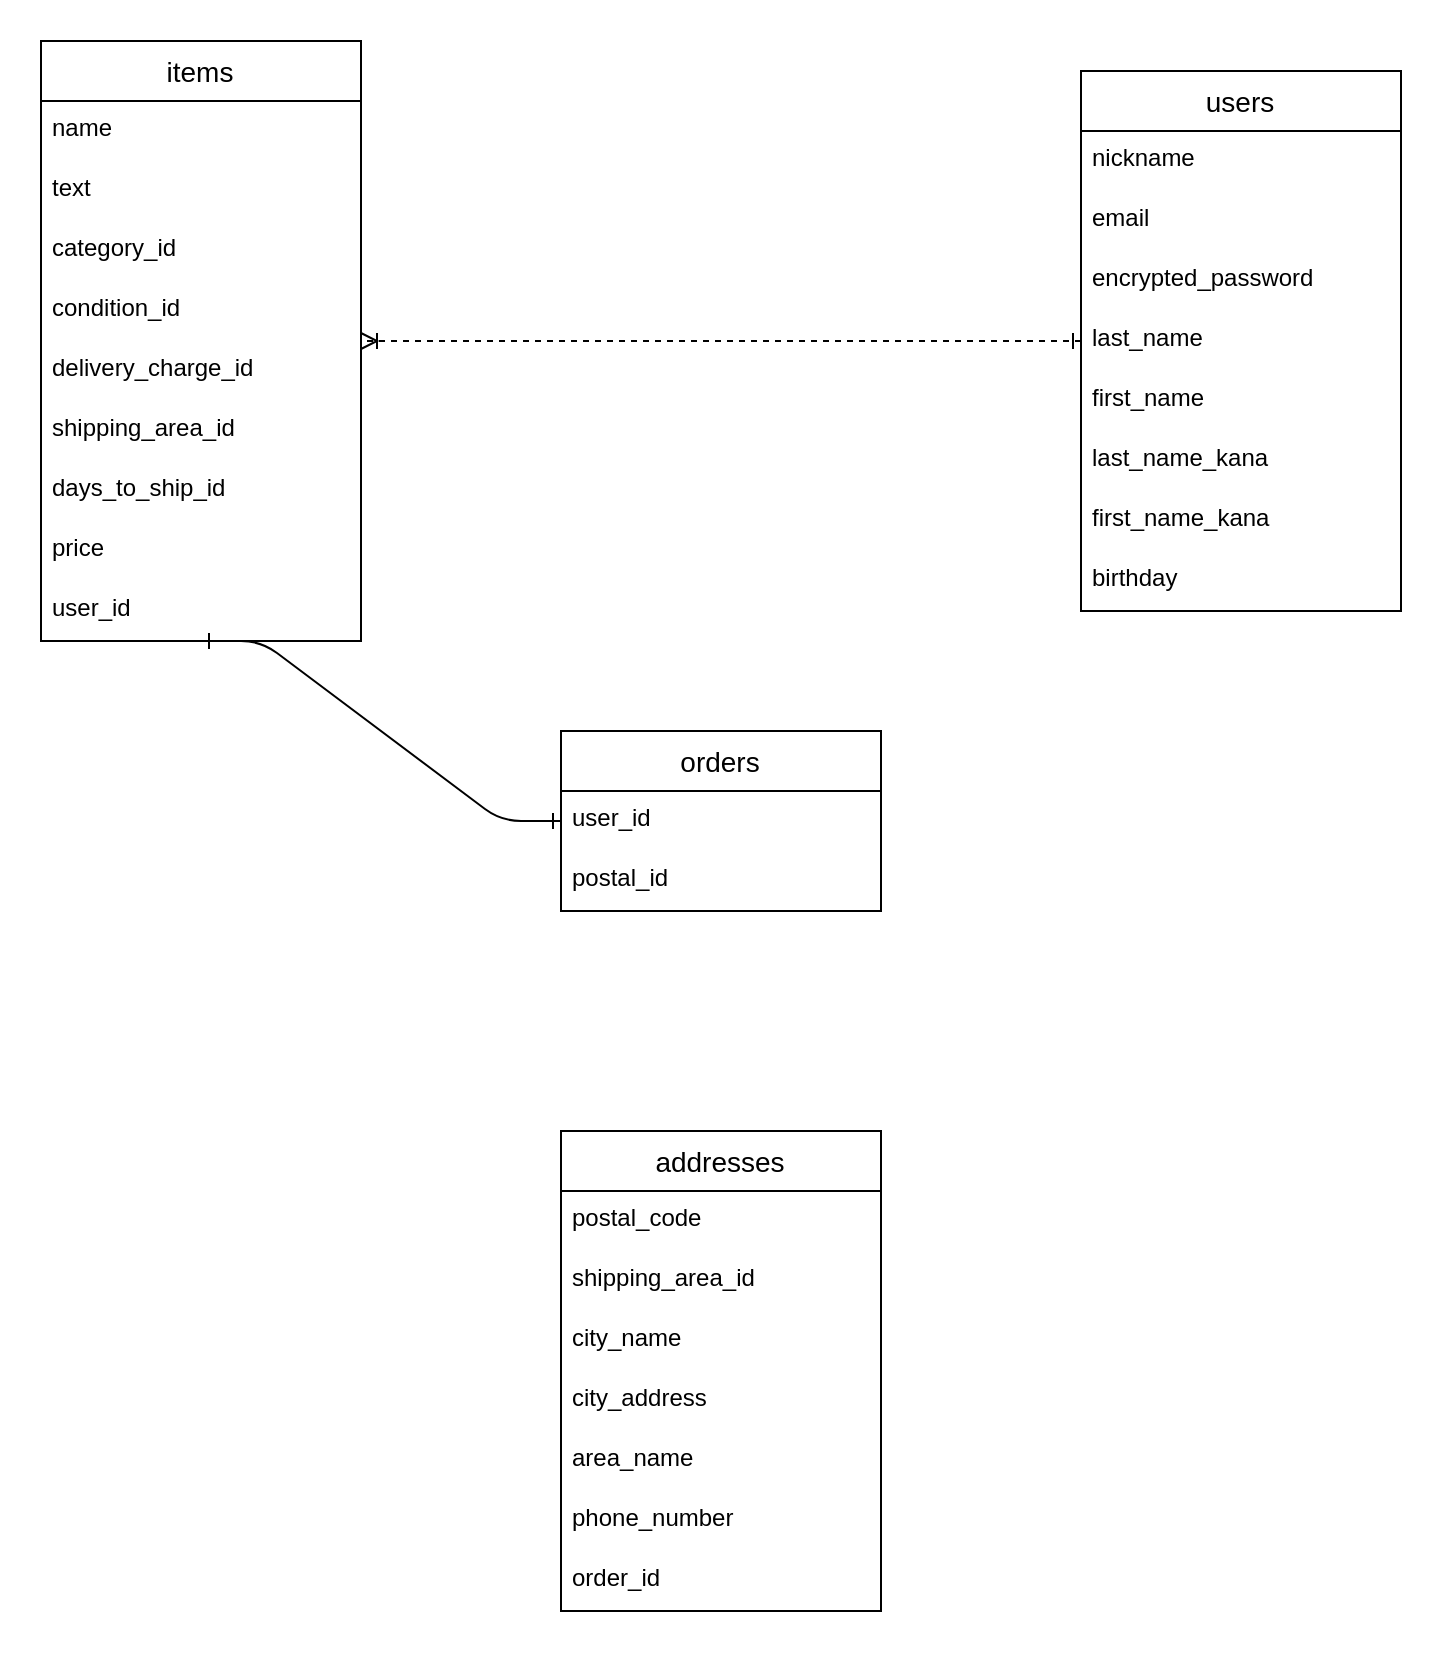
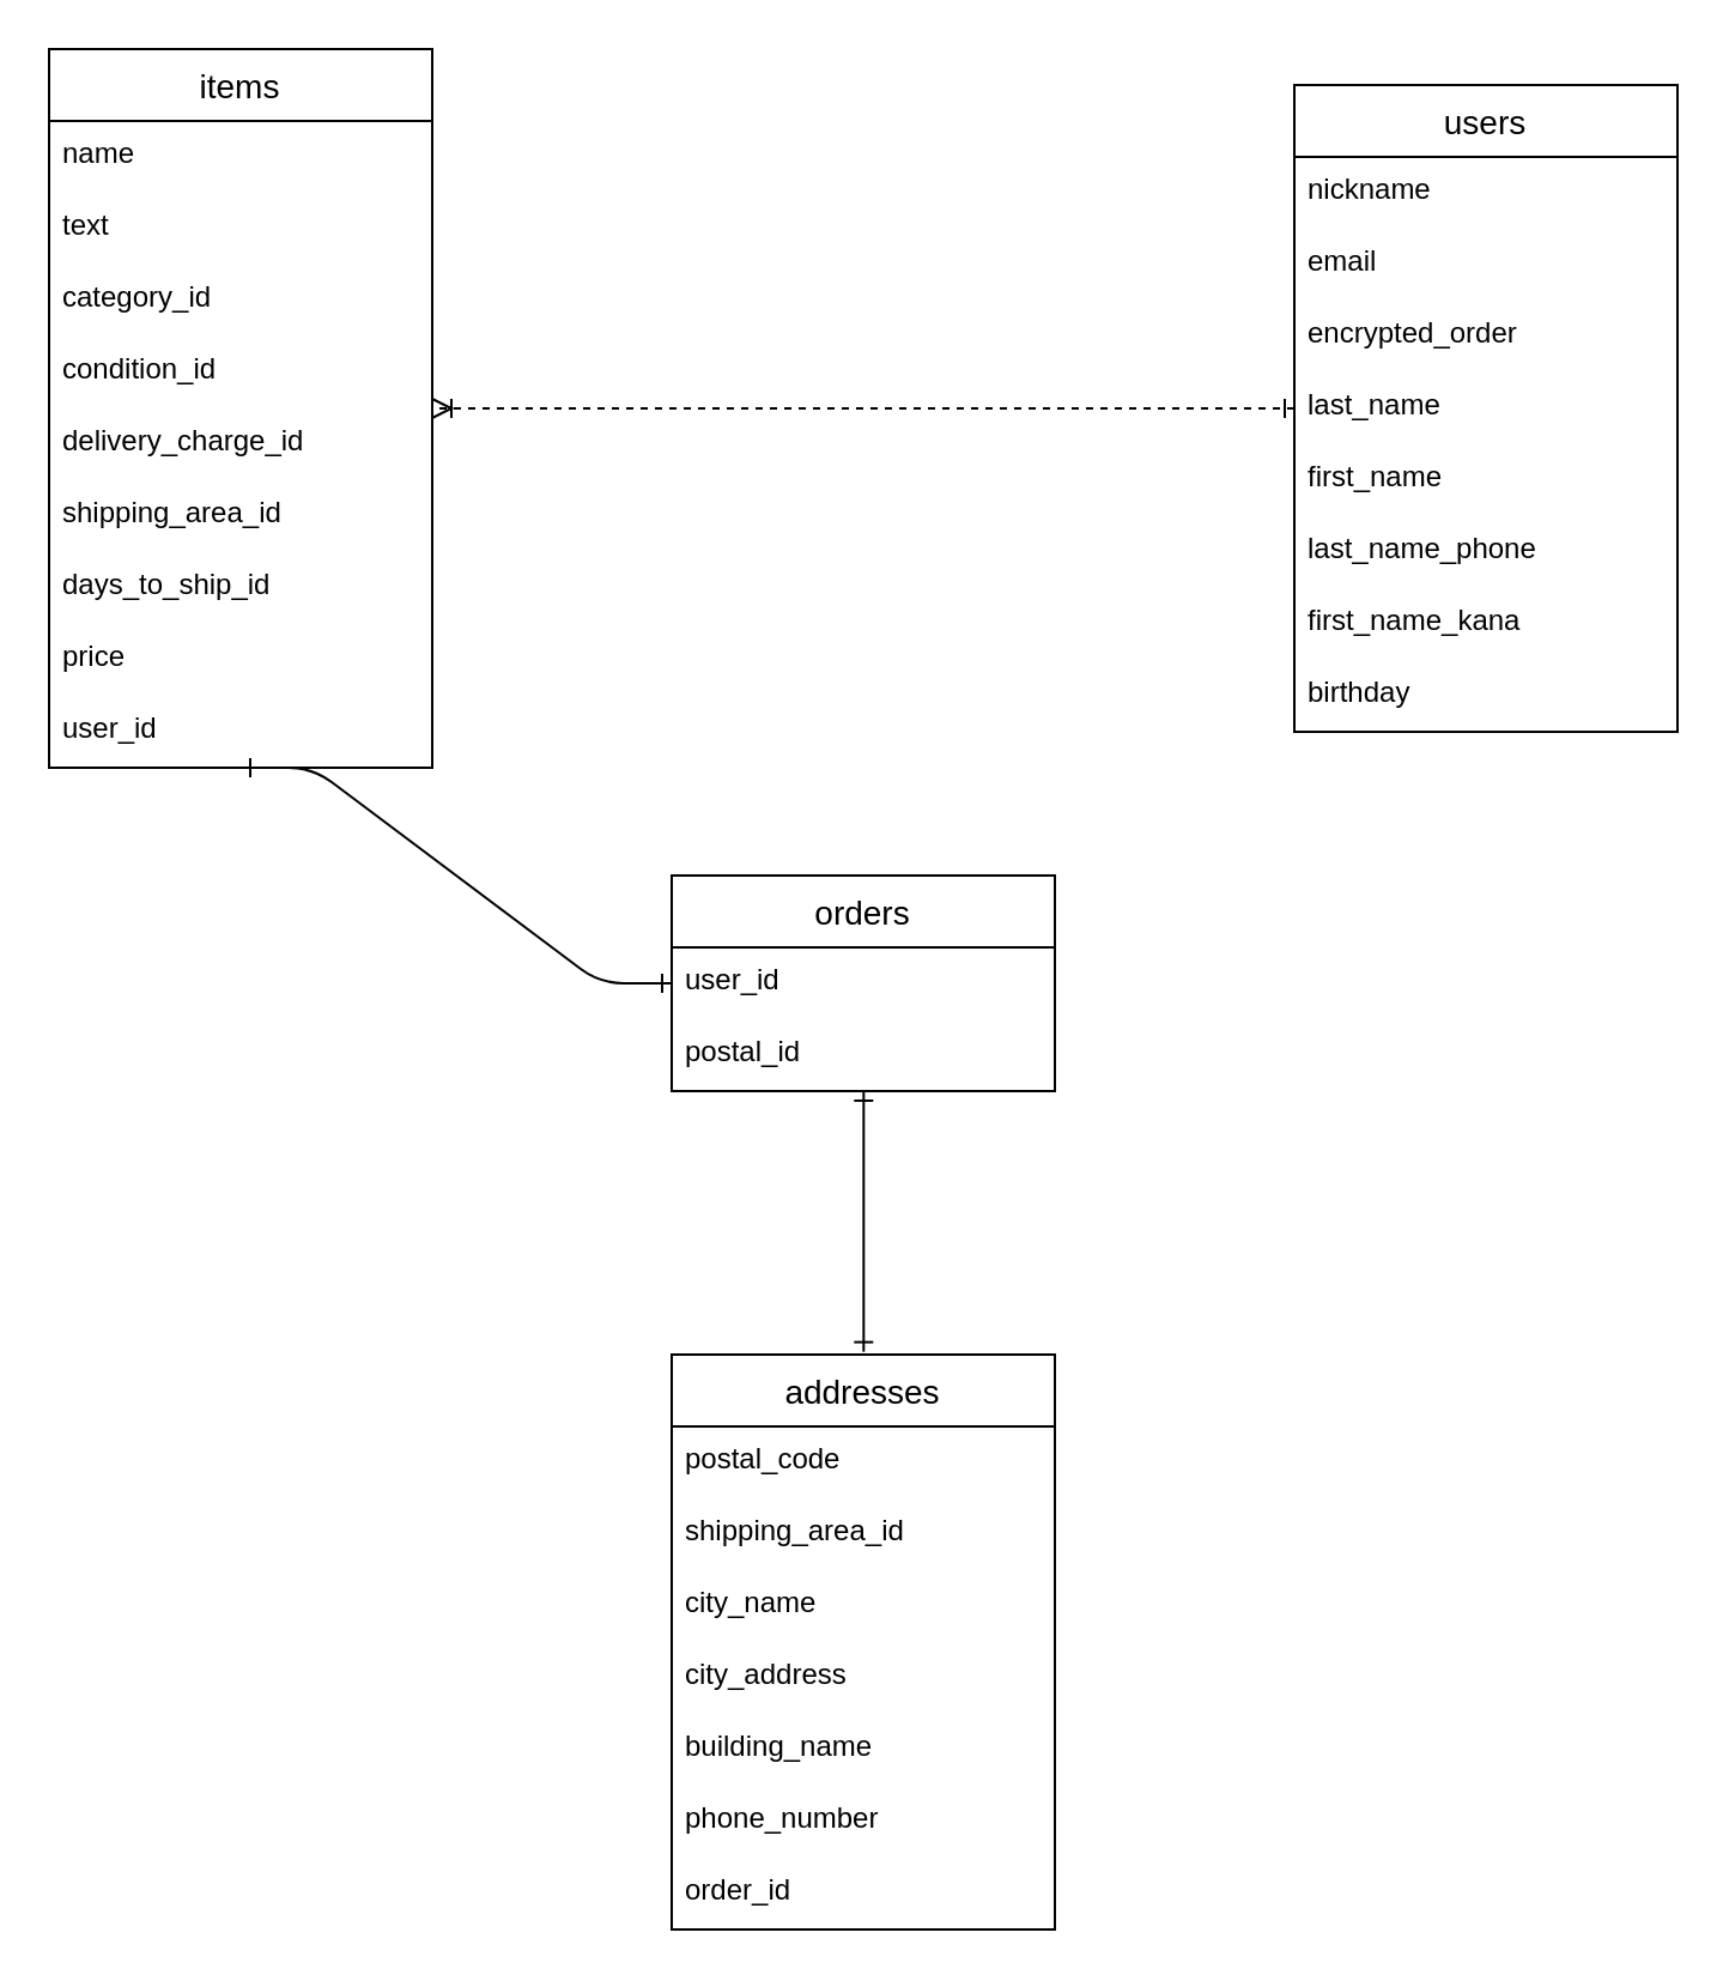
- <mxCell id="5" value="encrypted_password" style="text;strokeColor=none;fillColor=none;spacingLeft=4;spacingRight=4;overflow=hidden;rotatable=0;points=[[0,0.5],[1,0.5]];portConstraint=eastwest;fontSize=12;" parent="2" vertex="1"><mxGeometry y="90" width="160" height="30" as="geometry" /></mxCell>
+ <mxCell id="5" value="encrypted_order" style="text;strokeColor=none;fillColor=none;spacingLeft=4;spacingRight=4;overflow=hidden;rotatable=0;points=[[0,0.5],[1,0.5]];portConstraint=eastwest;fontSize=12;" parent="2" vertex="1"><mxGeometry y="90" width="160" height="30" as="geometry" /></mxCell>
- <mxCell id="8" value="last_name_kana" style="text;strokeColor=none;fillColor=none;spacingLeft=4;spacingRight=4;overflow=hidden;rotatable=0;points=[[0,0.5],[1,0.5]];portConstraint=eastwest;fontSize=12;" parent="2" vertex="1"><mxGeometry y="180" width="160" height="30" as="geometry" /></mxCell>
+ <mxCell id="8" value="last_name_phone" style="text;strokeColor=none;fillColor=none;spacingLeft=4;spacingRight=4;overflow=hidden;rotatable=0;points=[[0,0.5],[1,0.5]];portConstraint=eastwest;fontSize=12;" parent="2" vertex="1"><mxGeometry y="180" width="160" height="30" as="geometry" /></mxCell>
+ <mxCell id="34" value="" style="fontSize=12;html=1;endArrow=ERone;startArrow=ERone;exitX=0.501;exitY=1;exitDx=0;exitDy=0;exitPerimeter=0;entryX=0.501;entryY=-0.005;entryDx=0;entryDy=0;entryPerimeter=0;startFill=0;endFill=0;" parent="1" source="23" target="24" edge="1"><mxGeometry width="100" height="100" relative="1" as="geometry"><mxPoint x="361.28" y="485.06" as="sourcePoint" /><mxPoint x="450" y="415" as="targetPoint" /></mxGeometry></mxCell>
- <mxCell id="29" value="area_name" style="text;strokeColor=none;fillColor=none;spacingLeft=4;spacingRight=4;overflow=hidden;rotatable=0;points=[[0,0.5],[1,0.5]];portConstraint=eastwest;fontSize=12;" parent="24" vertex="1"><mxGeometry y="150" width="160" height="30" as="geometry" /></mxCell>
+ <mxCell id="29" value="building_name" style="text;strokeColor=none;fillColor=none;spacingLeft=4;spacingRight=4;overflow=hidden;rotatable=0;points=[[0,0.5],[1,0.5]];portConstraint=eastwest;fontSize=12;" parent="24" vertex="1"><mxGeometry y="150" width="160" height="30" as="geometry" /></mxCell>
